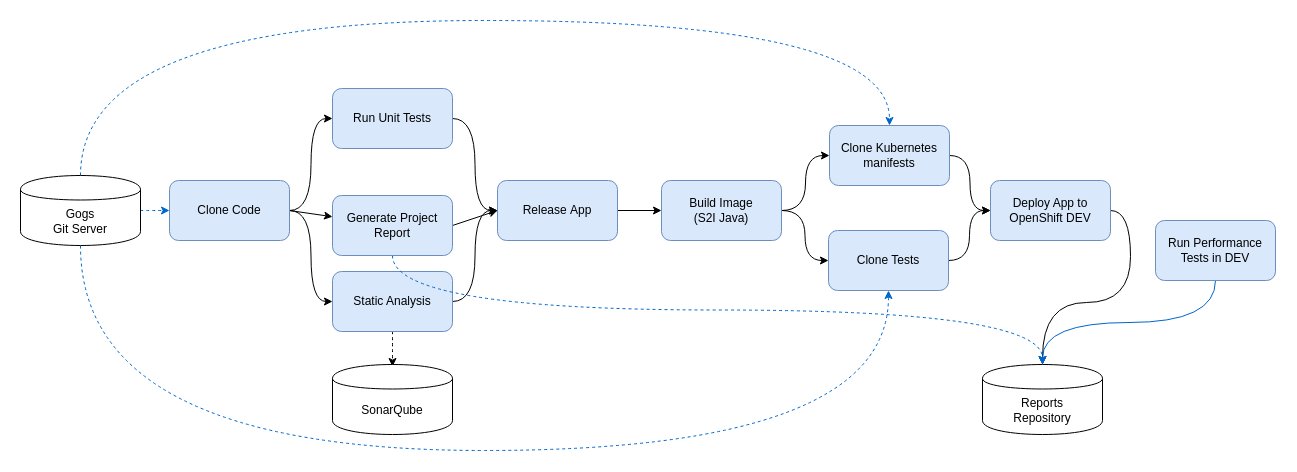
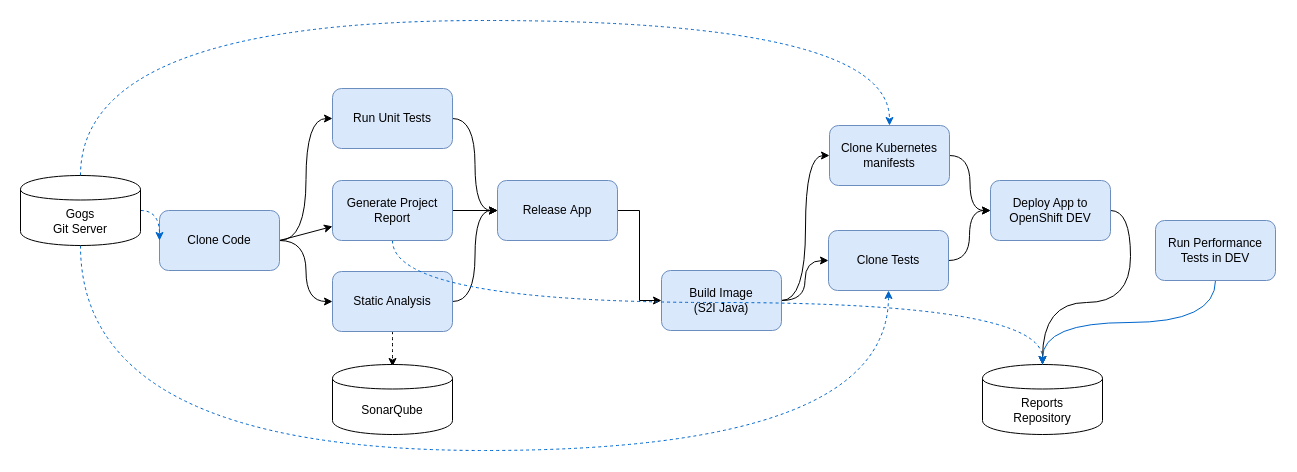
- <mxCell id="5" value="Clone Code" style="rounded=1;whiteSpace=wrap;html=1;fillColor=#dae8fc;strokeColor=#6c8ebf;" parent="1" vertex="1"><mxGeometry x="169" y="180" width="120" height="60" as="geometry" /></mxCell>
+ <mxCell id="5" value="Clone Code" style="rounded=1;whiteSpace=wrap;html=1;fillColor=#dae8fc;strokeColor=#6c8ebf;" parent="1" vertex="1"><mxGeometry x="159" y="210" width="120" height="60" as="geometry" /></mxCell>
- <mxCell id="19" value="Build Image&lt;br&gt;(S2I Java)" style="rounded=1;whiteSpace=wrap;html=1;fillColor=#dae8fc;strokeColor=#6c8ebf;" parent="1" vertex="1"><mxGeometry x="661" y="180" width="120" height="60" as="geometry" /></mxCell>
+ <mxCell id="19" value="Build Image&lt;br&gt;(S2I Java)" style="rounded=1;whiteSpace=wrap;html=1;fillColor=#dae8fc;strokeColor=#6c8ebf;" parent="1" vertex="1"><mxGeometry x="661" y="270" width="120" height="60" as="geometry" /></mxCell>
- <mxCell id="24" value="Generate Project Report" style="rounded=1;whiteSpace=wrap;html=1;fillColor=#dae8fc;strokeColor=#6c8ebf;" parent="1" vertex="1"><mxGeometry x="332" y="195" width="120" height="60" as="geometry" /></mxCell>
+ <mxCell id="24" value="Generate Project Report" style="rounded=1;whiteSpace=wrap;html=1;fillColor=#dae8fc;strokeColor=#6c8ebf;" parent="1" vertex="1"><mxGeometry x="332" y="180" width="120" height="60" as="geometry" /></mxCell>
